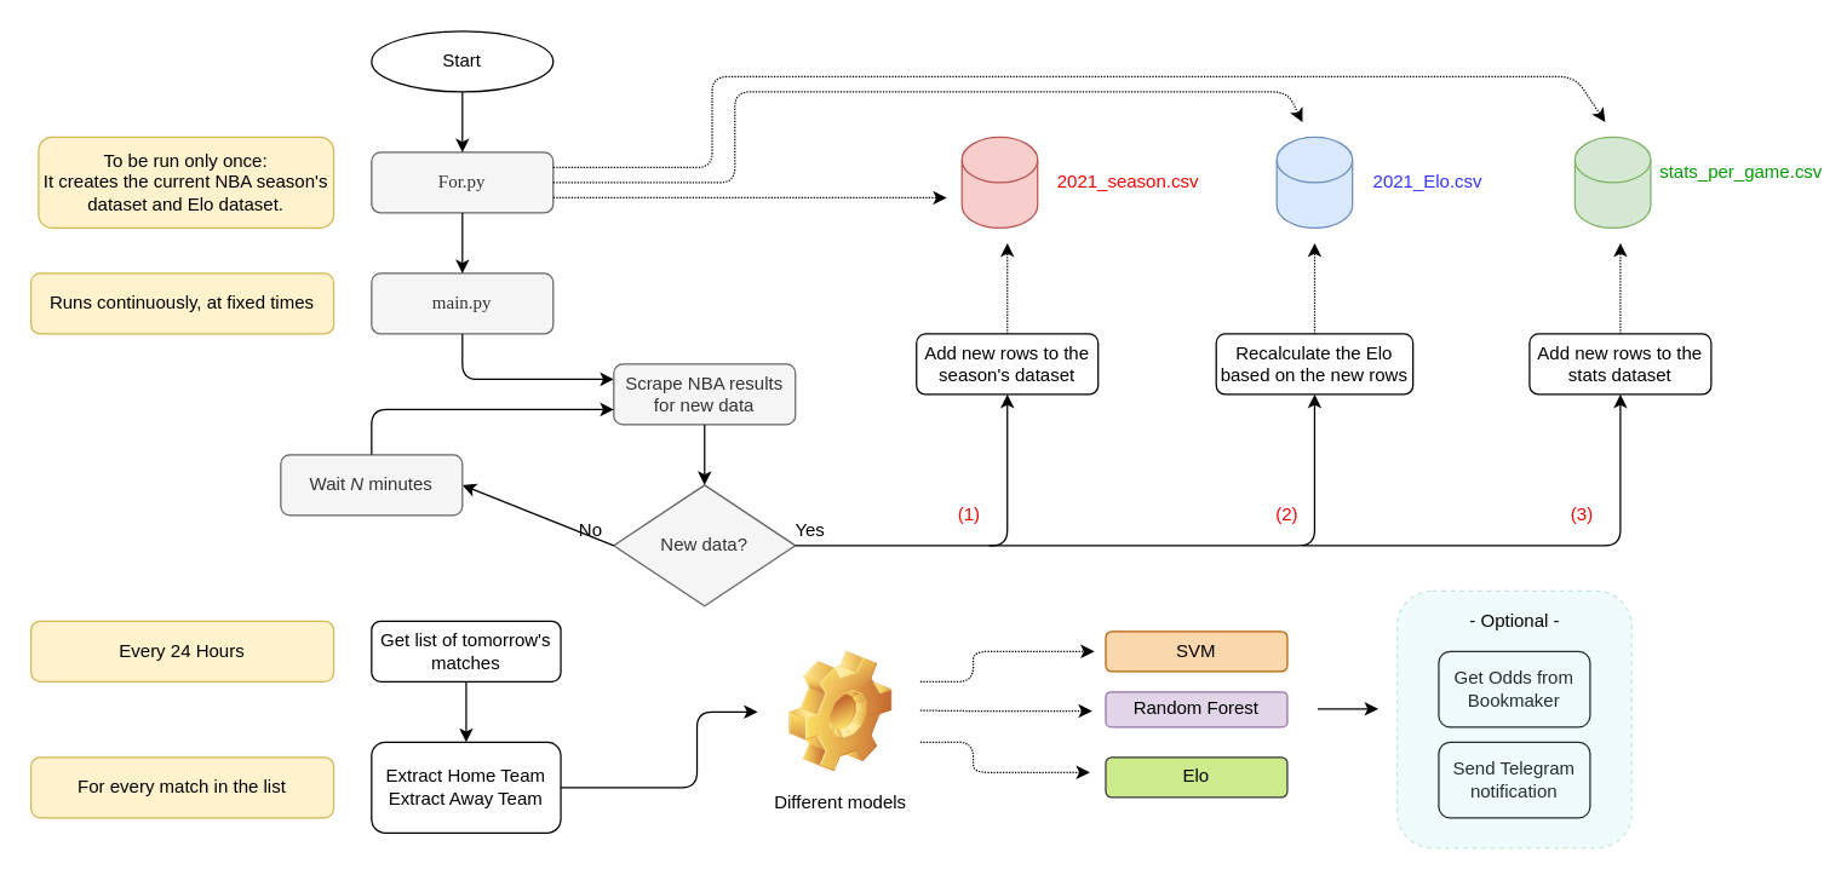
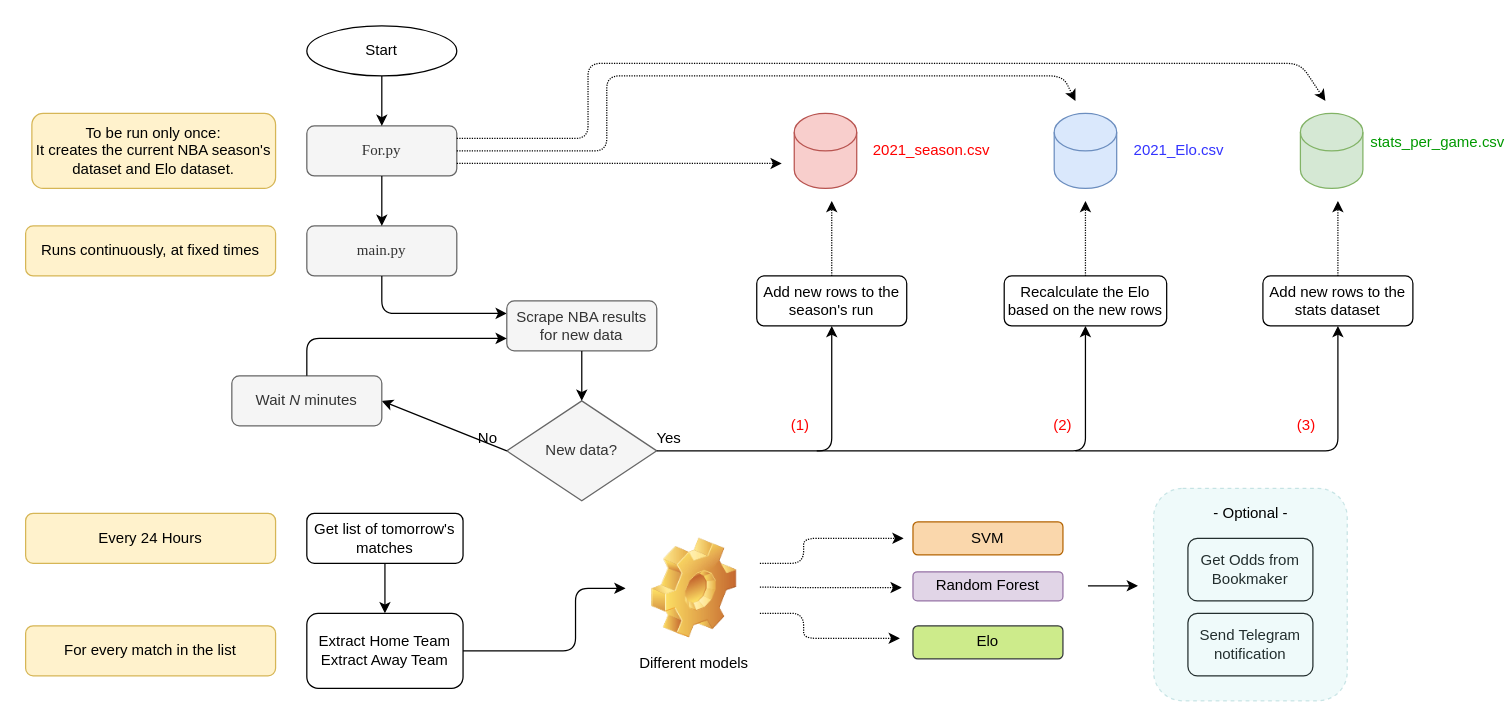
- <mxCell id="14" value="Add new rows to the season's dataset" style="rounded=1;whiteSpace=wrap;html=1;" parent="1" vertex="1"><mxGeometry x="605" y="220" width="120" height="40" as="geometry" /></mxCell>
+ <mxCell id="14" value="Add new rows to the season's run" style="rounded=1;whiteSpace=wrap;html=1;" parent="1" vertex="1"><mxGeometry x="605" y="220" width="120" height="40" as="geometry" /></mxCell>
